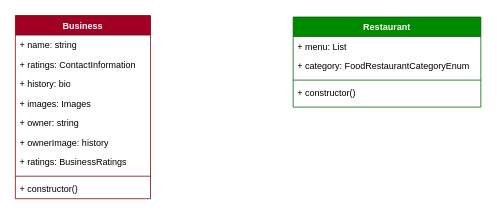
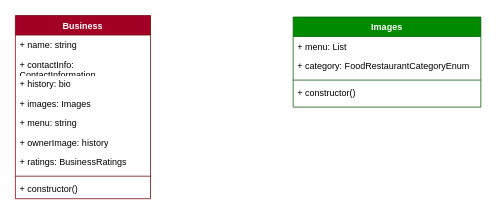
- <mxCell id="2" value="Restaurant" style="swimlane;fontStyle=1;align=center;verticalAlign=top;childLayout=stackLayout;horizontal=1;startSize=26;horizontalStack=0;resizeParent=1;resizeParentMax=0;resizeLast=0;collapsible=1;marginBottom=0;whiteSpace=wrap;html=1;fillColor=#008a00;fontColor=#ffffff;strokeColor=#005700;" vertex="1" parent="1"><mxGeometry x="390" y="22" width="250" height="120" as="geometry" /></mxCell>
+ <mxCell id="2" value="Images" style="swimlane;fontStyle=1;align=center;verticalAlign=top;childLayout=stackLayout;horizontal=1;startSize=26;horizontalStack=0;resizeParent=1;resizeParentMax=0;resizeLast=0;collapsible=1;marginBottom=0;whiteSpace=wrap;html=1;fillColor=#008a00;fontColor=#ffffff;strokeColor=#005700;" vertex="1" parent="1"><mxGeometry x="390" y="22" width="250" height="120" as="geometry" /></mxCell>
- <mxCell id="9" value="+ ratings: ContactInformation" style="text;strokeColor=none;fillColor=none;align=left;verticalAlign=top;spacingLeft=4;spacingRight=4;overflow=hidden;rotatable=0;points=[[0,0.5],[1,0.5]];portConstraint=eastwest;whiteSpace=wrap;html=1;" vertex="1" parent="7"><mxGeometry y="52" width="180" height="26" as="geometry" /></mxCell>
+ <mxCell id="9" value="+ contactInfo: ContactInformation" style="text;strokeColor=none;fillColor=none;align=left;verticalAlign=top;spacingLeft=4;spacingRight=4;overflow=hidden;rotatable=0;points=[[0,0.5],[1,0.5]];portConstraint=eastwest;whiteSpace=wrap;html=1;" vertex="1" parent="7"><mxGeometry y="52" width="180" height="26" as="geometry" /></mxCell>
- <mxCell id="12" value="+ owner: string" style="text;strokeColor=none;fillColor=none;align=left;verticalAlign=top;spacingLeft=4;spacingRight=4;overflow=hidden;rotatable=0;points=[[0,0.5],[1,0.5]];portConstraint=eastwest;whiteSpace=wrap;html=1;" vertex="1" parent="7"><mxGeometry y="130" width="180" height="26" as="geometry" /></mxCell>
+ <mxCell id="12" value="+ menu: string" style="text;strokeColor=none;fillColor=none;align=left;verticalAlign=top;spacingLeft=4;spacingRight=4;overflow=hidden;rotatable=0;points=[[0,0.5],[1,0.5]];portConstraint=eastwest;whiteSpace=wrap;html=1;" vertex="1" parent="7"><mxGeometry y="130" width="180" height="26" as="geometry" /></mxCell>
